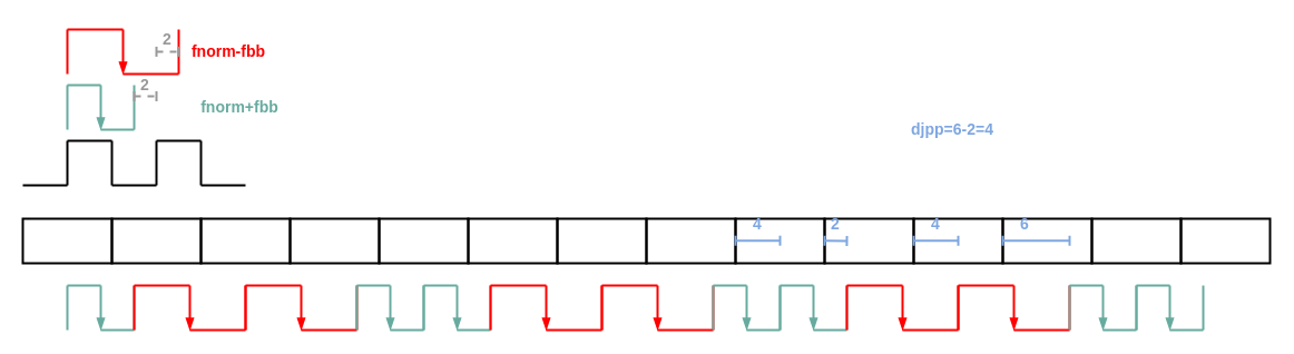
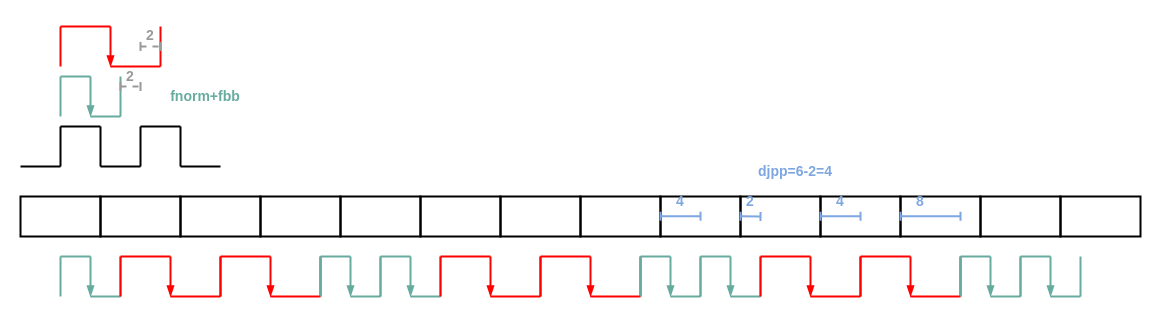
- <mxCell id="126" value="&lt;font color=&quot;#ff0000&quot; size=&quot;1&quot;&gt;&lt;b style=&quot;font-size: 14px;&quot;&gt;fnorm-fbb&lt;/b&gt;&lt;/font&gt;" style="text;html=1;align=center;verticalAlign=middle;whiteSpace=wrap;rounded=0;strokeWidth=2;" parent="1" vertex="1"><mxGeometry x="160" y="31" width="90" height="30" as="geometry" /></mxCell>
- <mxCell id="127" value="&lt;font color=&quot;#67ab9f&quot; size=&quot;1&quot;&gt;&lt;b style=&quot;font-size: 14px;&quot;&gt;fnorm+fbb&lt;/b&gt;&lt;/font&gt;" style="text;html=1;align=center;verticalAlign=middle;whiteSpace=wrap;rounded=0;strokeWidth=2;" parent="1" vertex="1"><mxGeometry x="170" y="81" width="90" height="30" as="geometry" /></mxCell>
+ <mxCell id="127" value="&lt;font color=&quot;#67ab9f&quot; size=&quot;1&quot;&gt;&lt;b style=&quot;font-size: 14px;&quot;&gt;fnorm+fbb&lt;/b&gt;&lt;/font&gt;" style="text;html=1;align=center;verticalAlign=middle;whiteSpace=wrap;rounded=0;strokeWidth=2;" parent="1" vertex="1"><mxGeometry x="160" y="81" width="90" height="30" as="geometry" /></mxCell>
- <mxCell id="125" value="&lt;font color=&quot;#7ea6e0&quot; size=&quot;1&quot;&gt;&lt;b style=&quot;font-size: 14px;&quot;&gt;djpp=6-2=4&lt;/b&gt;&lt;/font&gt;" style="text;html=1;align=center;verticalAlign=middle;whiteSpace=wrap;rounded=0;strokeWidth=2;" parent="1" vertex="1"><mxGeometry x="810" y="101" width="90" height="30" as="geometry" /></mxCell>
+ <mxCell id="125" value="&lt;font color=&quot;#7ea6e0&quot; size=&quot;1&quot;&gt;&lt;b style=&quot;font-size: 14px;&quot;&gt;djpp=6-2=4&lt;/b&gt;&lt;/font&gt;" style="text;html=1;align=center;verticalAlign=middle;whiteSpace=wrap;rounded=0;strokeWidth=2;" parent="1" vertex="1"><mxGeometry x="750" y="156" width="90" height="30" as="geometry" /></mxCell>
- <mxCell id="124" value="&lt;font color=&quot;#7ea6e0&quot; size=&quot;1&quot;&gt;&lt;b style=&quot;font-size: 14px;&quot;&gt;6&lt;/b&gt;&lt;/font&gt;" style="text;html=1;align=center;verticalAlign=middle;whiteSpace=wrap;rounded=0;strokeWidth=2;" parent="1" vertex="1"><mxGeometry x="890" y="186" width="60" height="30" as="geometry" /></mxCell>
+ <mxCell id="124" value="&lt;font color=&quot;#7ea6e0&quot; size=&quot;1&quot;&gt;&lt;b style=&quot;font-size: 14px;&quot;&gt;8&lt;/b&gt;&lt;/font&gt;" style="text;html=1;align=center;verticalAlign=middle;whiteSpace=wrap;rounded=0;strokeWidth=2;" parent="1" vertex="1"><mxGeometry x="890" y="186" width="60" height="30" as="geometry" /></mxCell>
